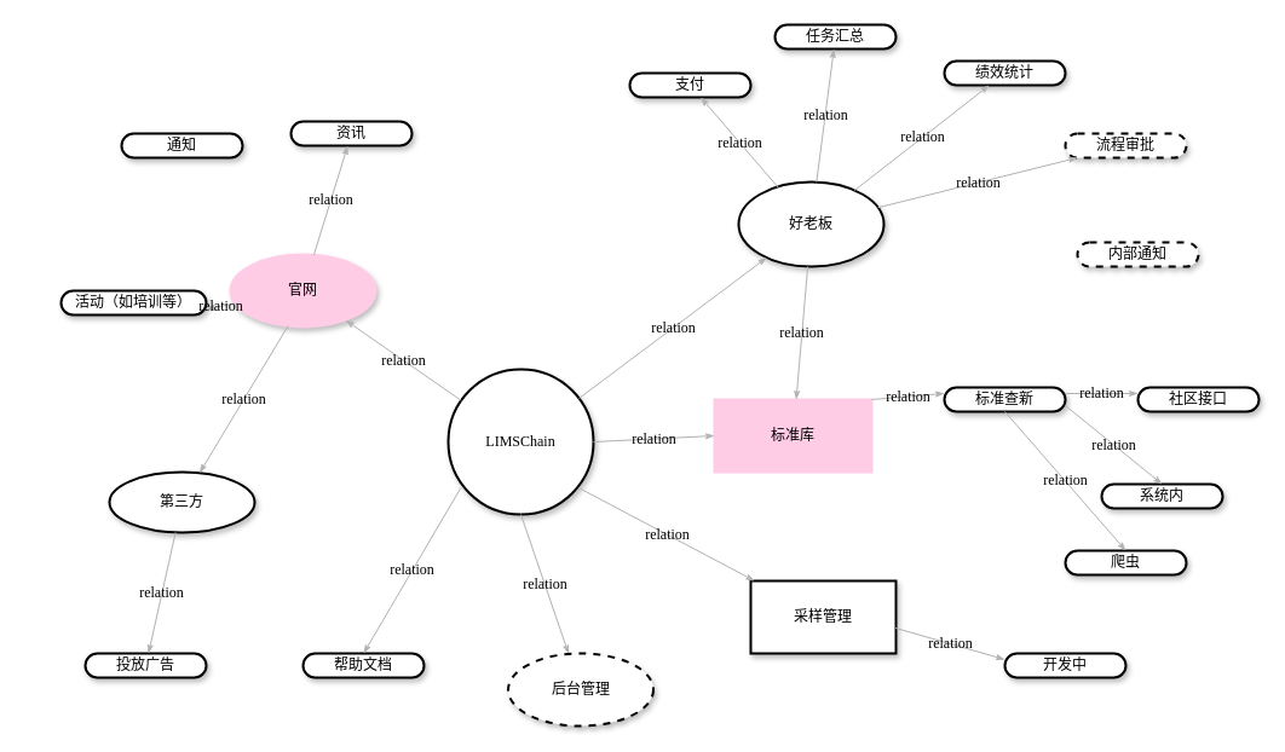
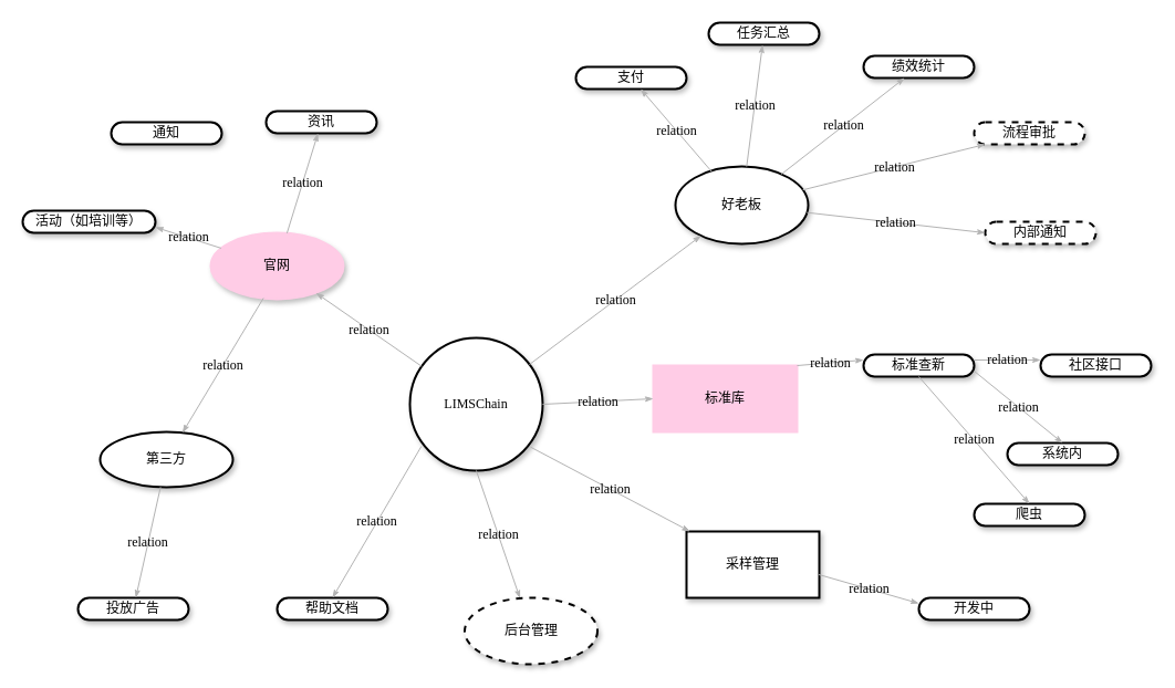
- <mxCell id="2" value="&lt;span&gt;活动（如培训等）&lt;/span&gt;" style="whiteSpace=wrap;html=1;rounded=1;shadow=1;comic=0;labelBackgroundColor=none;strokeColor=#000000;strokeWidth=2;fillColor=#FFFFFF;fontFamily=Verdana;fontSize=12;fontColor=#000000;align=center;arcSize=50;" parent="1" vertex="1"><mxGeometry x="50" y="240" width="120" height="20" as="geometry" /></mxCell>
+ <mxCell id="2" value="&lt;span&gt;活动（如培训等）&lt;/span&gt;" style="whiteSpace=wrap;html=1;rounded=1;shadow=1;comic=0;labelBackgroundColor=none;strokeColor=#000000;strokeWidth=2;fillColor=#FFFFFF;fontFamily=Verdana;fontSize=12;fontColor=#000000;align=center;arcSize=50;" parent="1" vertex="1"><mxGeometry x="20" y="190" width="120" height="20" as="geometry" /></mxCell>
- <mxCell id="18" value="relation" style="edgeStyle=none;rounded=1;html=1;labelBackgroundColor=none;startArrow=none;startFill=0;startSize=5;endArrow=classicThin;endFill=1;endSize=5;jettySize=auto;orthogonalLoop=1;strokeColor=#B3B3B3;strokeWidth=1;fontFamily=Verdana;fontSize=12;fontColor=#000000;" parent="1" source="4" target="6" edge="1"><mxGeometry relative="1" as="geometry" /></mxCell>
+ <mxCell id="18" value="relation" style="edgeStyle=none;rounded=1;html=1;labelBackgroundColor=none;startArrow=none;startFill=0;startSize=5;endArrow=classicThin;endFill=1;endSize=5;jettySize=auto;orthogonalLoop=1;strokeColor=#B3B3B3;strokeWidth=1;fontFamily=Verdana;fontSize=12;fontColor=#000000;entryX=0;entryY=0.5;entryDx=0;entryDy=0;" parent="1" source="4" target="13" edge="1"><mxGeometry relative="1" as="geometry" /></mxCell>
